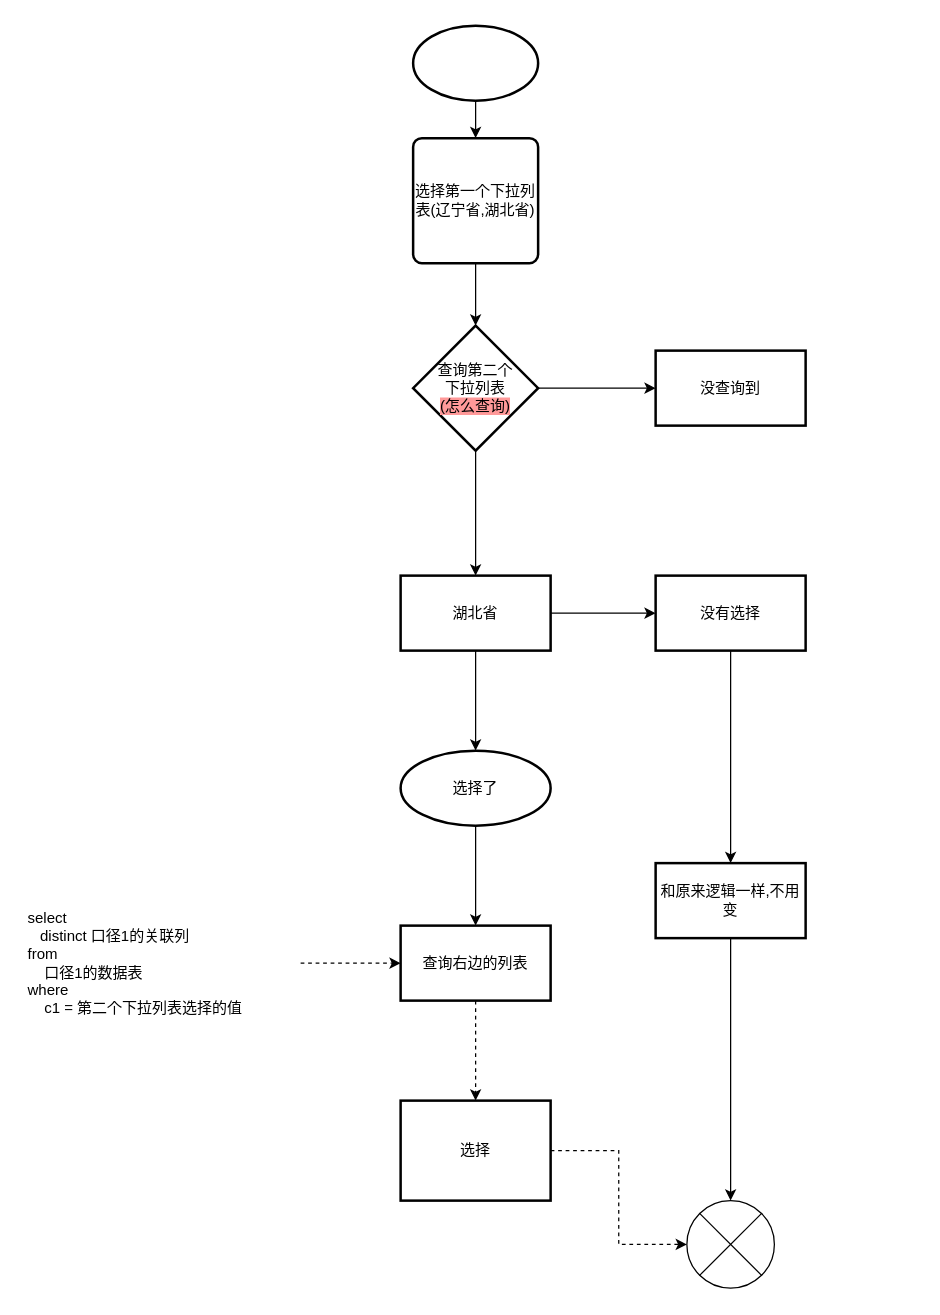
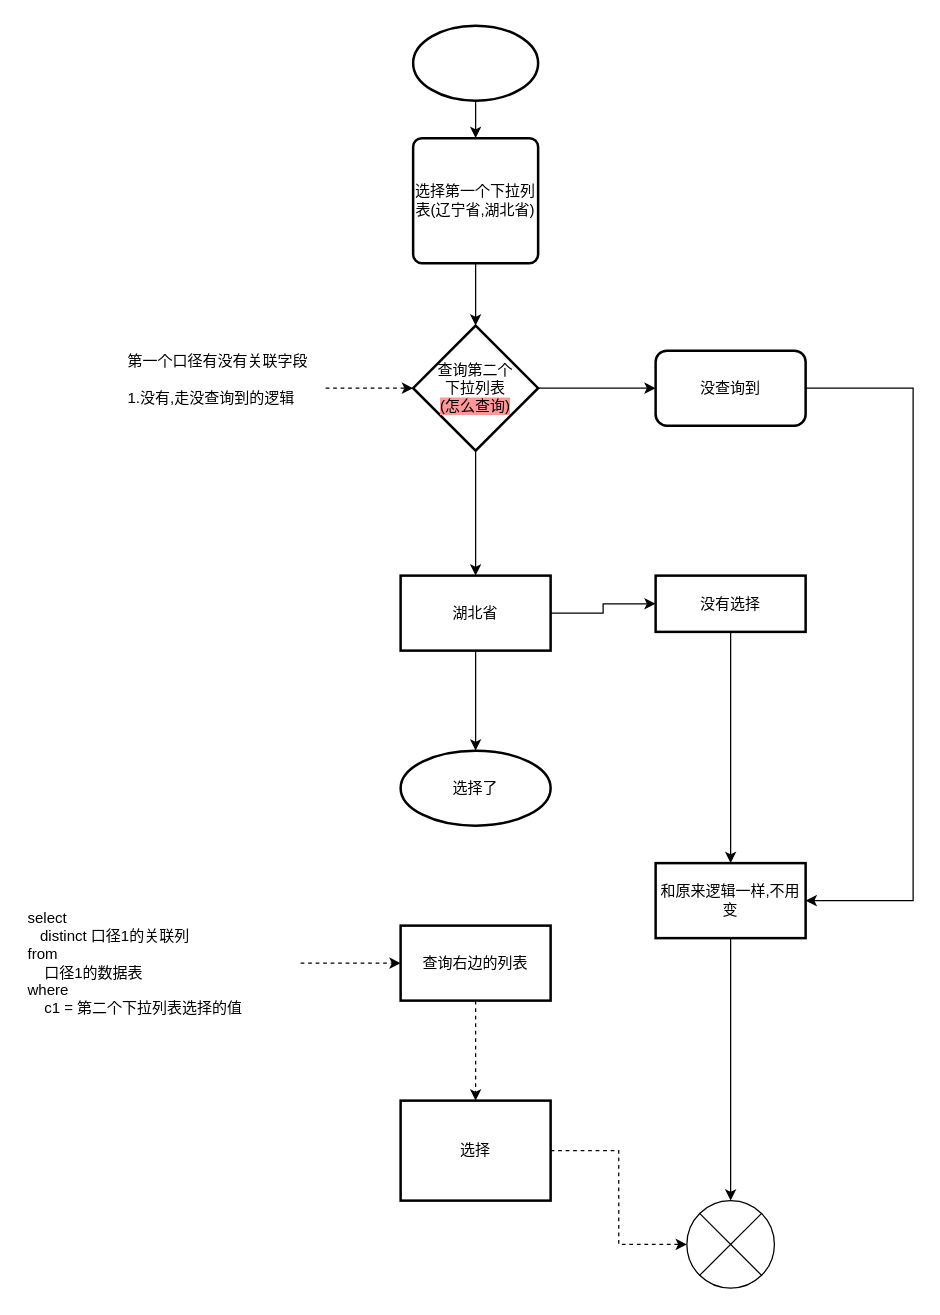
+ <mxCell id="22" value="&lt;div&gt;&lt;span&gt;第一个口径有没有关联字段&lt;/span&gt;&lt;br&gt;&lt;/div&gt;&lt;div&gt;&lt;span&gt;&lt;br&gt;&lt;/span&gt;&lt;/div&gt;&lt;div&gt;&lt;span&gt;1.没有,走没查询到的逻辑&lt;/span&gt;&lt;/div&gt;&lt;div&gt;&lt;br&gt;&lt;/div&gt;" style="text;html=1;strokeColor=none;fillColor=none;align=left;verticalAlign=middle;whiteSpace=wrap;rounded=0;" parent="1" vertex="1"><mxGeometry y="235" width="160" height="150" as="geometry" x="100" /></mxCell>
+ <mxCell id="21" value="" style="edgeStyle=orthogonalEdgeStyle;rounded=0;orthogonalLoop=1;jettySize=auto;html=1;dashed=1;" parent="1" source="22" target="9" edge="1"><mxGeometry relative="1" as="geometry" /></mxCell>
- <mxCell id="14" value="没查询到" style="whiteSpace=wrap;html=1;strokeWidth=2;" parent="1" vertex="1"><mxGeometry x="524" y="280" width="120" height="60" as="geometry" /></mxCell>
+ <mxCell id="14" value="没查询到" style="whiteSpace=wrap;html=1;strokeWidth=2;rounded=1;" parent="1" vertex="1"><mxGeometry x="524" y="280" width="120" height="60" as="geometry" /></mxCell>
- <mxCell id="18" value="没有选择" style="whiteSpace=wrap;html=1;strokeWidth=2;" parent="1" vertex="1"><mxGeometry x="524" y="460" width="120" height="60" as="geometry" /></mxCell>
+ <mxCell id="18" value="没有选择" style="whiteSpace=wrap;html=1;strokeWidth=2;" parent="1" vertex="1"><mxGeometry x="524" y="460" width="120" height="45" as="geometry" /></mxCell>
+ <mxCell id="13" value="" style="edgeStyle=orthogonalEdgeStyle;rounded=0;orthogonalLoop=1;jettySize=auto;html=1;" parent="1" source="14" target="16" edge="1"><mxGeometry relative="1" as="geometry"><Array as="points"><mxPoint x="730" y="310" /><mxPoint x="730" y="720" /></Array></mxGeometry></mxCell>
- <mxCell id="19" value="" style="edgeStyle=orthogonalEdgeStyle;rounded=0;orthogonalLoop=1;jettySize=auto;html=1;" parent="1" source="20" target="24" edge="1"><mxGeometry relative="1" as="geometry" /></mxCell>
